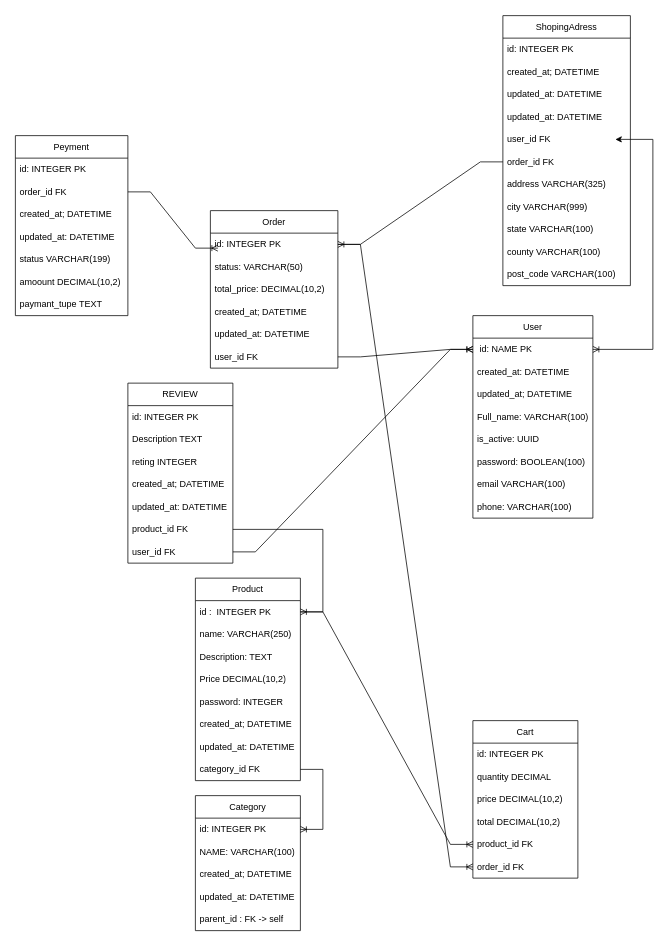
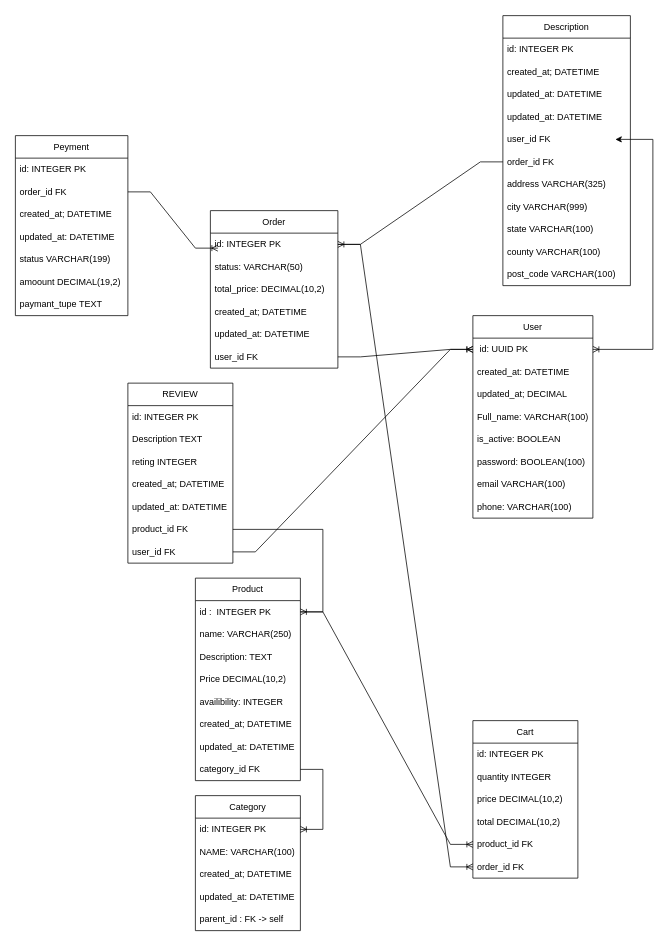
- <mxCell id="40" value="ShopingAdress" style="swimlane;fontStyle=0;childLayout=stackLayout;horizontal=1;startSize=30;horizontalStack=0;resizeParent=1;resizeParentMax=0;resizeLast=0;collapsible=1;marginBottom=0;whiteSpace=wrap;html=1;" vertex="1" parent="1"><mxGeometry x="670" y="20" width="170" height="360" as="geometry" /></mxCell>
+ <mxCell id="40" value="Description" style="swimlane;fontStyle=0;childLayout=stackLayout;horizontal=1;startSize=30;horizontalStack=0;resizeParent=1;resizeParentMax=0;resizeLast=0;collapsible=1;marginBottom=0;whiteSpace=wrap;html=1;" vertex="1" parent="1"><mxGeometry x="670" y="20" width="170" height="360" as="geometry" /></mxCell>
- <mxCell id="59" value="amoount DECIMAL(10,2)" style="text;strokeColor=none;fillColor=none;align=left;verticalAlign=middle;spacingLeft=4;spacingRight=4;overflow=hidden;points=[[0,0.5],[1,0.5]];portConstraint=eastwest;rotatable=0;whiteSpace=wrap;html=1;" vertex="1" parent="53"><mxGeometry y="180" width="150" height="30" as="geometry" /></mxCell>
+ <mxCell id="59" value="amoount DECIMAL(19,2)" style="text;strokeColor=none;fillColor=none;align=left;verticalAlign=middle;spacingLeft=4;spacingRight=4;overflow=hidden;points=[[0,0.5],[1,0.5]];portConstraint=eastwest;rotatable=0;whiteSpace=wrap;html=1;" vertex="1" parent="53"><mxGeometry y="180" width="150" height="30" as="geometry" /></mxCell>
- <mxCell id="3" value="&amp;nbsp;id: NAME PK" style="text;strokeColor=none;fillColor=none;align=left;verticalAlign=middle;spacingLeft=4;spacingRight=4;overflow=hidden;points=[[0,0.5],[1,0.5]];portConstraint=eastwest;rotatable=0;whiteSpace=wrap;html=1;" vertex="1" parent="2"><mxGeometry y="30" width="160" height="30" as="geometry" /></mxCell>
+ <mxCell id="3" value="&amp;nbsp;id: UUID PK" style="text;strokeColor=none;fillColor=none;align=left;verticalAlign=middle;spacingLeft=4;spacingRight=4;overflow=hidden;points=[[0,0.5],[1,0.5]];portConstraint=eastwest;rotatable=0;whiteSpace=wrap;html=1;" vertex="1" parent="2"><mxGeometry y="30" width="160" height="30" as="geometry" /></mxCell>
- <mxCell id="5" value="updated_at; DATETIME" style="text;strokeColor=none;fillColor=none;align=left;verticalAlign=middle;spacingLeft=4;spacingRight=4;overflow=hidden;points=[[0,0.5],[1,0.5]];portConstraint=eastwest;rotatable=0;whiteSpace=wrap;html=1;" vertex="1" parent="2"><mxGeometry y="90" width="160" height="30" as="geometry" /></mxCell>
+ <mxCell id="5" value="updated_at; DECIMAL" style="text;strokeColor=none;fillColor=none;align=left;verticalAlign=middle;spacingLeft=4;spacingRight=4;overflow=hidden;points=[[0,0.5],[1,0.5]];portConstraint=eastwest;rotatable=0;whiteSpace=wrap;html=1;" vertex="1" parent="2"><mxGeometry y="90" width="160" height="30" as="geometry" /></mxCell>
- <mxCell id="7" value="is_active: UUID" style="text;strokeColor=none;fillColor=none;align=left;verticalAlign=middle;spacingLeft=4;spacingRight=4;overflow=hidden;points=[[0,0.5],[1,0.5]];portConstraint=eastwest;rotatable=0;whiteSpace=wrap;html=1;" vertex="1" parent="2"><mxGeometry y="150" width="160" height="30" as="geometry" /></mxCell>
+ <mxCell id="7" value="is_active: BOOLEAN" style="text;strokeColor=none;fillColor=none;align=left;verticalAlign=middle;spacingLeft=4;spacingRight=4;overflow=hidden;points=[[0,0.5],[1,0.5]];portConstraint=eastwest;rotatable=0;whiteSpace=wrap;html=1;" vertex="1" parent="2"><mxGeometry y="150" width="160" height="30" as="geometry" /></mxCell>
- <mxCell id="16" value="password: INTEGER" style="text;strokeColor=none;fillColor=none;align=left;verticalAlign=middle;spacingLeft=4;spacingRight=4;overflow=hidden;points=[[0,0.5],[1,0.5]];portConstraint=eastwest;rotatable=0;whiteSpace=wrap;html=1;" vertex="1" parent="11"><mxGeometry y="150" width="140" height="30" as="geometry" /></mxCell>
+ <mxCell id="16" value="availibility: INTEGER" style="text;strokeColor=none;fillColor=none;align=left;verticalAlign=middle;spacingLeft=4;spacingRight=4;overflow=hidden;points=[[0,0.5],[1,0.5]];portConstraint=eastwest;rotatable=0;whiteSpace=wrap;html=1;" vertex="1" parent="11"><mxGeometry y="150" width="140" height="30" as="geometry" /></mxCell>
- <mxCell id="35" value="quantity DECIMAL" style="text;strokeColor=none;fillColor=none;align=left;verticalAlign=middle;spacingLeft=4;spacingRight=4;overflow=hidden;points=[[0,0.5],[1,0.5]];portConstraint=eastwest;rotatable=0;whiteSpace=wrap;html=1;" vertex="1" parent="33"><mxGeometry y="60" width="140" height="30" as="geometry" /></mxCell>
+ <mxCell id="35" value="quantity INTEGER" style="text;strokeColor=none;fillColor=none;align=left;verticalAlign=middle;spacingLeft=4;spacingRight=4;overflow=hidden;points=[[0,0.5],[1,0.5]];portConstraint=eastwest;rotatable=0;whiteSpace=wrap;html=1;" vertex="1" parent="33"><mxGeometry y="60" width="140" height="30" as="geometry" /></mxCell>
